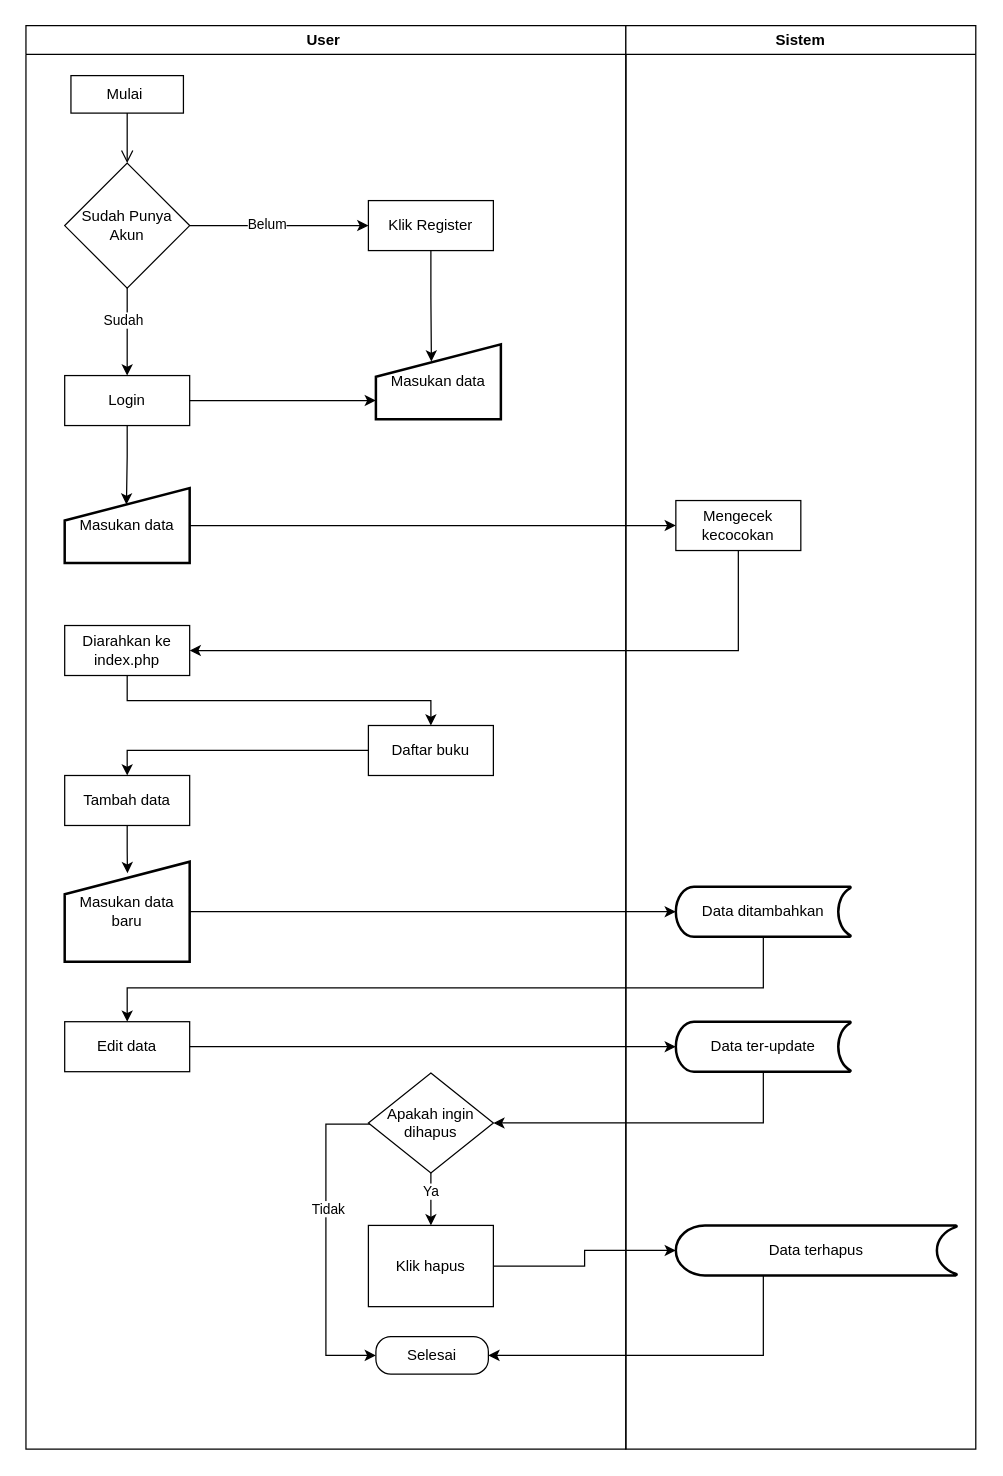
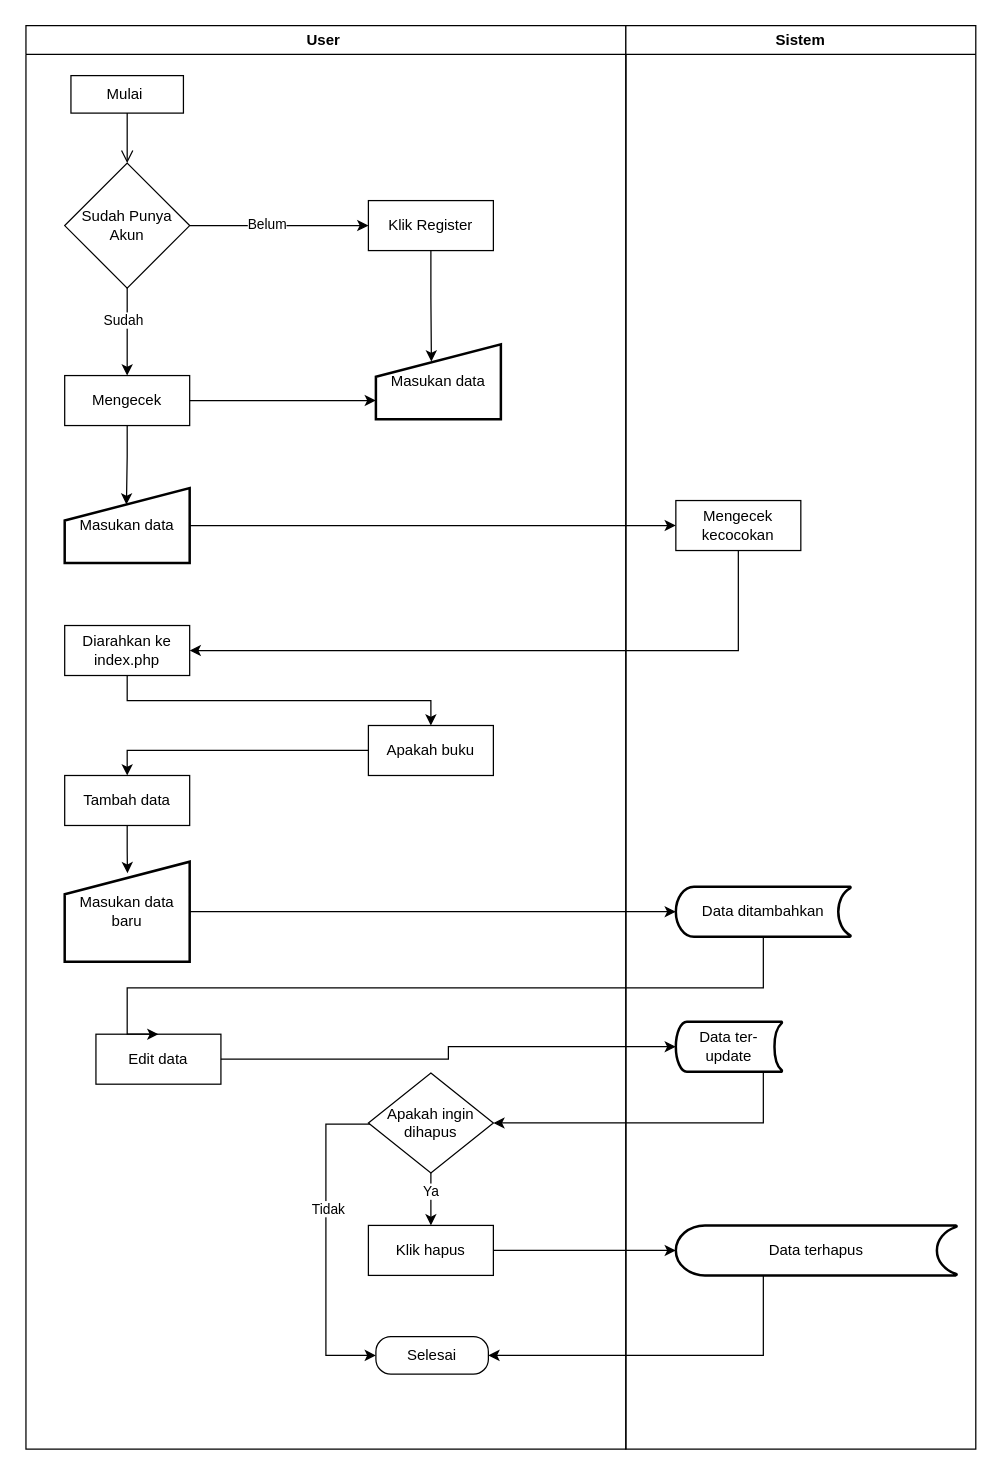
- <mxCell id="14" value="Login" style="whiteSpace=wrap;html=1;align=center;fillColor=none;" vertex="1" parent="2"><mxGeometry x="31" y="280" width="100" height="40" as="geometry" /></mxCell>
+ <mxCell id="14" value="Mengecek" style="whiteSpace=wrap;html=1;align=center;fillColor=none;" vertex="1" parent="2"><mxGeometry x="31" y="280" width="100" height="40" as="geometry" /></mxCell>
- <mxCell id="20" value="Daftar buku" style="whiteSpace=wrap;html=1;align=center;fillColor=none;" vertex="1" parent="2"><mxGeometry x="274" y="560" width="100" height="40" as="geometry" /></mxCell>
+ <mxCell id="20" value="Apakah buku" style="whiteSpace=wrap;html=1;align=center;fillColor=none;" vertex="1" parent="2"><mxGeometry x="274" y="560" width="100" height="40" as="geometry" /></mxCell>
- <mxCell id="24" value="Edit data" style="whiteSpace=wrap;html=1;align=center;fillColor=none;" vertex="1" parent="2"><mxGeometry x="31" y="797" width="100" height="40" as="geometry" /></mxCell>
+ <mxCell id="24" value="Edit data" style="whiteSpace=wrap;html=1;align=center;fillColor=none;" vertex="1" parent="2"><mxGeometry x="56" y="807" width="100" height="40" as="geometry" /></mxCell>
- <mxCell id="35" value="Data ter-update" style="strokeWidth=2;html=1;shape=mxgraph.flowchart.stored_data;whiteSpace=wrap;fillColor=none;gradientColor=none;" vertex="1" parent="32"><mxGeometry x="40" y="797" width="140" height="40" as="geometry" /></mxCell>
+ <mxCell id="35" value="Data ter-update" style="strokeWidth=2;html=1;shape=mxgraph.flowchart.stored_data;whiteSpace=wrap;fillColor=none;gradientColor=none;" vertex="1" parent="32"><mxGeometry x="40" y="797" width="85" height="40" as="geometry" /></mxCell>
- <mxCell id="30" value="Klik hapus" style="whiteSpace=wrap;html=1;align=center;fillColor=none;" vertex="1" parent="2"><mxGeometry x="274" y="960" width="100" height="65" as="geometry" /></mxCell>
+ <mxCell id="30" value="Klik hapus" style="whiteSpace=wrap;html=1;align=center;fillColor=none;" vertex="1" parent="2"><mxGeometry x="274" y="960" width="100" height="40" as="geometry" /></mxCell>
